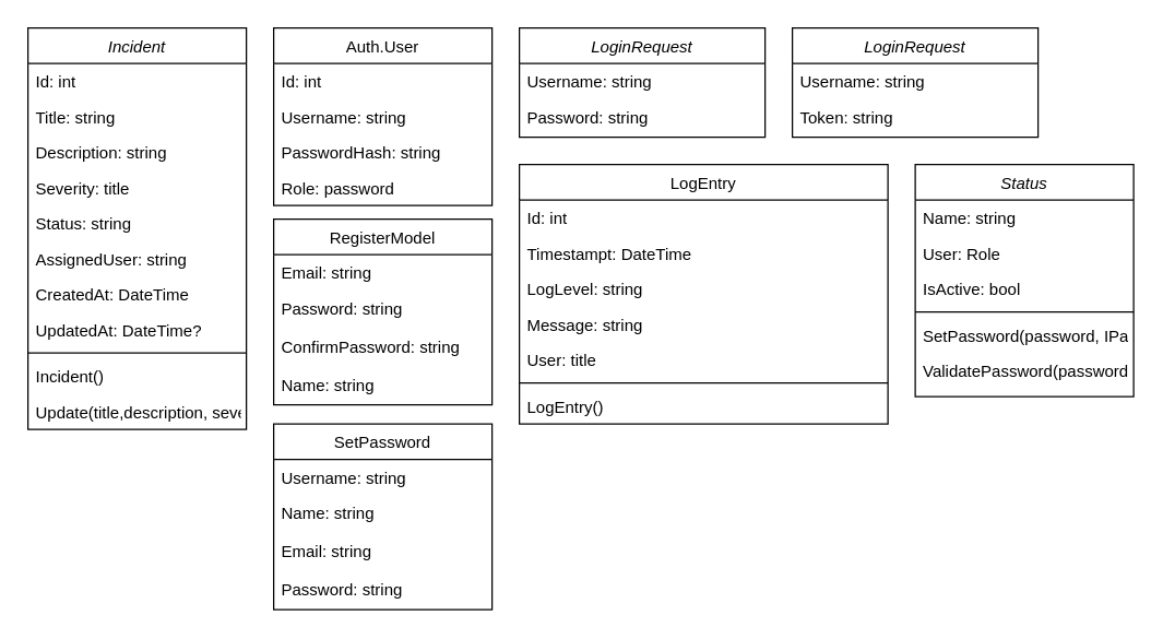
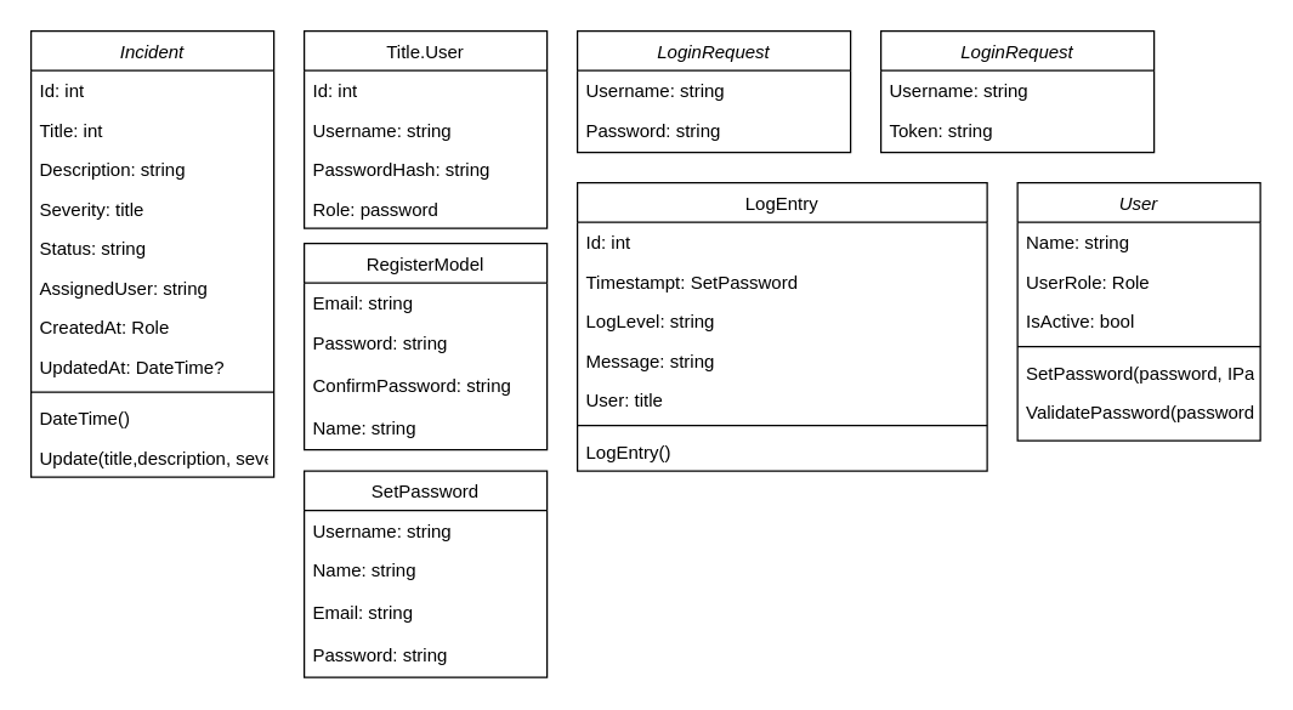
- <mxCell id="27" value="Auth.User" style="swimlane;fontStyle=0;align=center;verticalAlign=top;childLayout=stackLayout;horizontal=1;startSize=26;horizontalStack=0;resizeParent=1;resizeLast=0;collapsible=1;marginBottom=0;rounded=0;shadow=0;strokeWidth=1;" vertex="1" parent="1"><mxGeometry x="200" y="20" width="160" height="130" as="geometry"><mxRectangle x="550" y="140" width="160" height="26" as="alternateBounds" /></mxGeometry></mxCell>
+ <mxCell id="27" value="Title.User" style="swimlane;fontStyle=0;align=center;verticalAlign=top;childLayout=stackLayout;horizontal=1;startSize=26;horizontalStack=0;resizeParent=1;resizeLast=0;collapsible=1;marginBottom=0;rounded=0;shadow=0;strokeWidth=1;" vertex="1" parent="1"><mxGeometry x="200" y="20" width="160" height="130" as="geometry"><mxRectangle x="550" y="140" width="160" height="26" as="alternateBounds" /></mxGeometry></mxCell>
- <mxCell id="4" value="Title: string " style="text;align=left;verticalAlign=top;spacingLeft=4;spacingRight=4;overflow=hidden;rotatable=0;points=[[0,0.5],[1,0.5]];portConstraint=eastwest;rounded=0;shadow=0;html=0;" vertex="1" parent="2"><mxGeometry y="52" width="160" height="26" as="geometry" /></mxCell>
+ <mxCell id="4" value="Title: int " style="text;align=left;verticalAlign=top;spacingLeft=4;spacingRight=4;overflow=hidden;rotatable=0;points=[[0,0.5],[1,0.5]];portConstraint=eastwest;rounded=0;shadow=0;html=0;" vertex="1" parent="2"><mxGeometry y="52" width="160" height="26" as="geometry" /></mxCell>
- <mxCell id="43" value="Status" style="swimlane;fontStyle=2;align=center;verticalAlign=top;childLayout=stackLayout;horizontal=1;startSize=26;horizontalStack=0;resizeParent=1;resizeLast=0;collapsible=1;marginBottom=0;rounded=0;shadow=0;strokeWidth=1;" vertex="1" parent="1"><mxGeometry x="670" y="120" width="160" height="170" as="geometry"><mxRectangle x="230" y="140" width="160" height="26" as="alternateBounds" /></mxGeometry></mxCell>
+ <mxCell id="43" value="User" style="swimlane;fontStyle=2;align=center;verticalAlign=top;childLayout=stackLayout;horizontal=1;startSize=26;horizontalStack=0;resizeParent=1;resizeLast=0;collapsible=1;marginBottom=0;rounded=0;shadow=0;strokeWidth=1;" vertex="1" parent="1"><mxGeometry x="670" y="120" width="160" height="170" as="geometry"><mxRectangle x="230" y="140" width="160" height="26" as="alternateBounds" /></mxGeometry></mxCell>
- <mxCell id="16" value="Timestampt: DateTime" style="text;align=left;verticalAlign=top;spacingLeft=4;spacingRight=4;overflow=hidden;rotatable=0;points=[[0,0.5],[1,0.5]];portConstraint=eastwest;" vertex="1" parent="14"><mxGeometry y="52" width="270" height="26" as="geometry" /></mxCell>
+ <mxCell id="16" value="Timestampt: SetPassword" style="text;align=left;verticalAlign=top;spacingLeft=4;spacingRight=4;overflow=hidden;rotatable=0;points=[[0,0.5],[1,0.5]];portConstraint=eastwest;" vertex="1" parent="14"><mxGeometry y="52" width="270" height="26" as="geometry" /></mxCell>
- <mxCell id="45" value="User: Role" style="text;align=left;verticalAlign=top;spacingLeft=4;spacingRight=4;overflow=hidden;rotatable=0;points=[[0,0.5],[1,0.5]];portConstraint=eastwest;rounded=0;shadow=0;html=0;" vertex="1" parent="43"><mxGeometry y="52" width="160" height="26" as="geometry" /></mxCell>
+ <mxCell id="45" value="UserRole: Role" style="text;align=left;verticalAlign=top;spacingLeft=4;spacingRight=4;overflow=hidden;rotatable=0;points=[[0,0.5],[1,0.5]];portConstraint=eastwest;rounded=0;shadow=0;html=0;" vertex="1" parent="43"><mxGeometry y="52" width="160" height="26" as="geometry" /></mxCell>
- <mxCell id="9" value="CreatedAt: DateTime" style="text;align=left;verticalAlign=top;spacingLeft=4;spacingRight=4;overflow=hidden;rotatable=0;points=[[0,0.5],[1,0.5]];portConstraint=eastwest;rounded=0;shadow=0;html=0;" vertex="1" parent="2"><mxGeometry y="182" width="160" height="26" as="geometry" /></mxCell>
+ <mxCell id="9" value="CreatedAt: Role" style="text;align=left;verticalAlign=top;spacingLeft=4;spacingRight=4;overflow=hidden;rotatable=0;points=[[0,0.5],[1,0.5]];portConstraint=eastwest;rounded=0;shadow=0;html=0;" vertex="1" parent="2"><mxGeometry y="182" width="160" height="26" as="geometry" /></mxCell>
- <mxCell id="12" value="Incident()" style="text;align=left;verticalAlign=top;spacingLeft=4;spacingRight=4;overflow=hidden;rotatable=0;points=[[0,0.5],[1,0.5]];portConstraint=eastwest;rounded=0;shadow=0;html=0;" vertex="1" parent="2"><mxGeometry y="242" width="160" height="26" as="geometry" /></mxCell>
+ <mxCell id="12" value="DateTime()" style="text;align=left;verticalAlign=top;spacingLeft=4;spacingRight=4;overflow=hidden;rotatable=0;points=[[0,0.5],[1,0.5]];portConstraint=eastwest;rounded=0;shadow=0;html=0;" vertex="1" parent="2"><mxGeometry y="242" width="160" height="26" as="geometry" /></mxCell>
